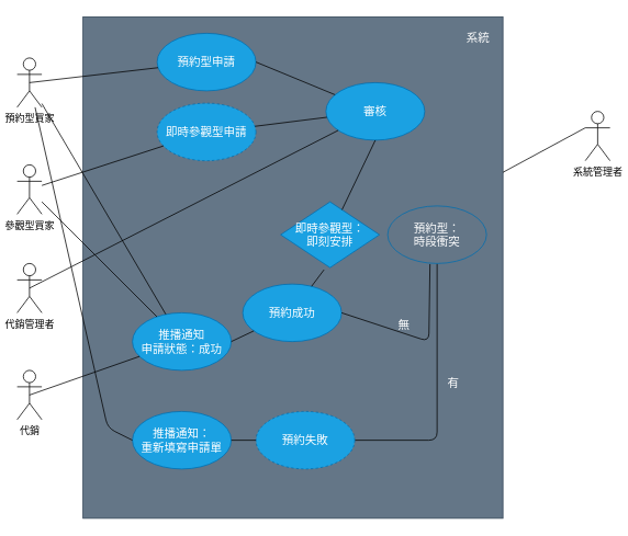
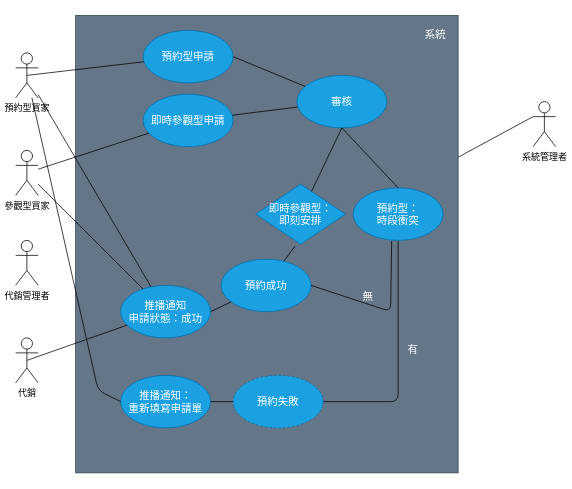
- <mxCell id="15" value="即時參觀型申請" style="ellipse;whiteSpace=wrap;html=1;strokeColor=#006EAF;fontSize=14;fontColor=#ffffff;fillColor=#1ba1e2;dashed=1;" vertex="1" parent="1"><mxGeometry x="190" y="125" width="120" height="70" as="geometry" /></mxCell>
+ <mxCell id="15" value="即時參觀型申請" style="ellipse;whiteSpace=wrap;html=1;strokeColor=#006EAF;fontSize=14;fontColor=#ffffff;fillColor=#1ba1e2;" vertex="1" parent="1"><mxGeometry x="190" y="125" width="120" height="70" as="geometry" /></mxCell>
+ <mxCell id="33" value="" style="endArrow=none;html=1;fontSize=14;fontColor=#FFFFFF;exitX=0.5;exitY=0;exitDx=0;exitDy=0;entryX=0.5;entryY=1;entryDx=0;entryDy=0;" edge="1" parent="1" source="30" target="8"><mxGeometry width="50" height="50" relative="1" as="geometry"><mxPoint x="630" y="340" as="sourcePoint" /><mxPoint x="680" y="290" as="targetPoint" /></mxGeometry></mxCell>
- <mxCell id="30" value="預約型：&lt;br&gt;時段衝突" style="ellipse;whiteSpace=wrap;html=1;strokeColor=#006EAF;fontSize=14;fontColor=#ffffff;fillColor=#647687;" vertex="1" parent="1"><mxGeometry x="470" y="250" width="120" height="70" as="geometry" /></mxCell>
+ <mxCell id="30" value="預約型：&lt;br&gt;時段衝突" style="ellipse;whiteSpace=wrap;html=1;strokeColor=#006EAF;fontSize=14;fontColor=#ffffff;fillColor=#1ba1e2;" vertex="1" parent="1"><mxGeometry x="470" y="250" width="120" height="70" as="geometry" /></mxCell>
- <mxCell id="14" value="" style="endArrow=none;html=1;fontSize=14;fontColor=#FFFFFF;exitX=0.5;exitY=0.5;exitDx=0;exitDy=0;exitPerimeter=0;" edge="1" parent="1" source="3" target="8"><mxGeometry width="50" height="50" relative="1" as="geometry"><mxPoint x="200" y="240" as="sourcePoint" /><mxPoint x="250" y="190" as="targetPoint" /></mxGeometry></mxCell>
